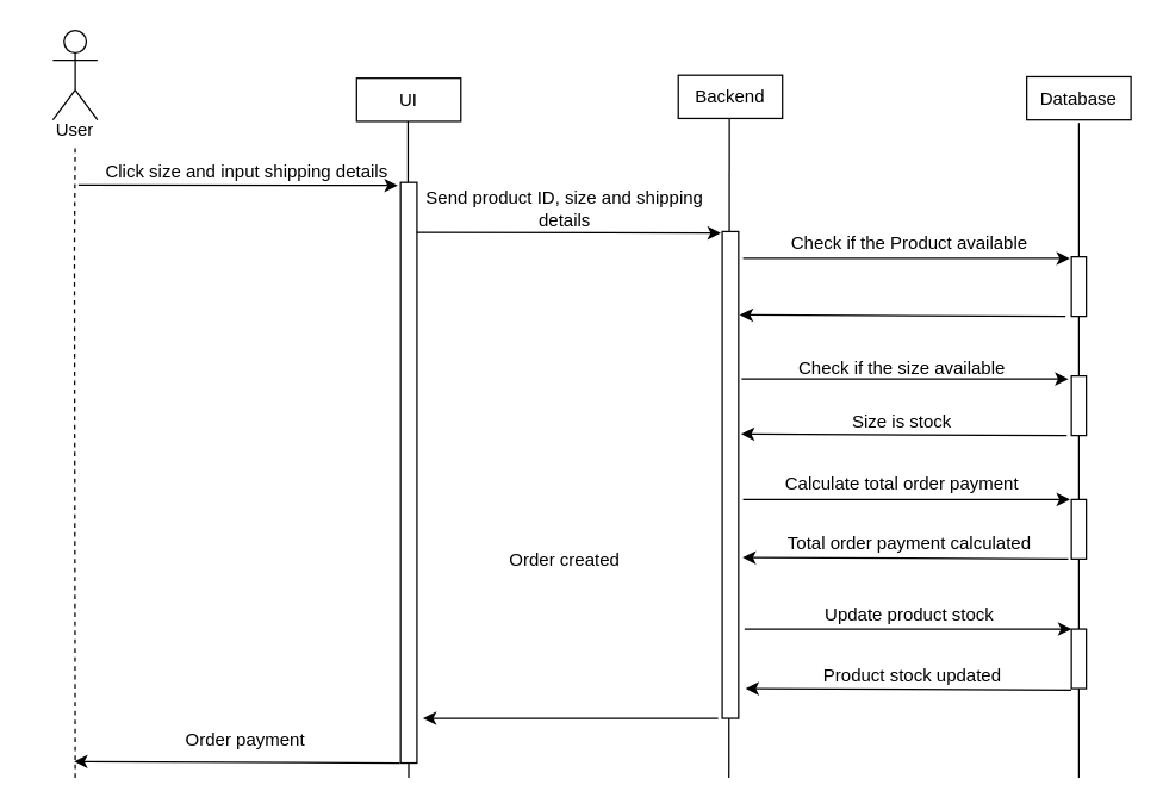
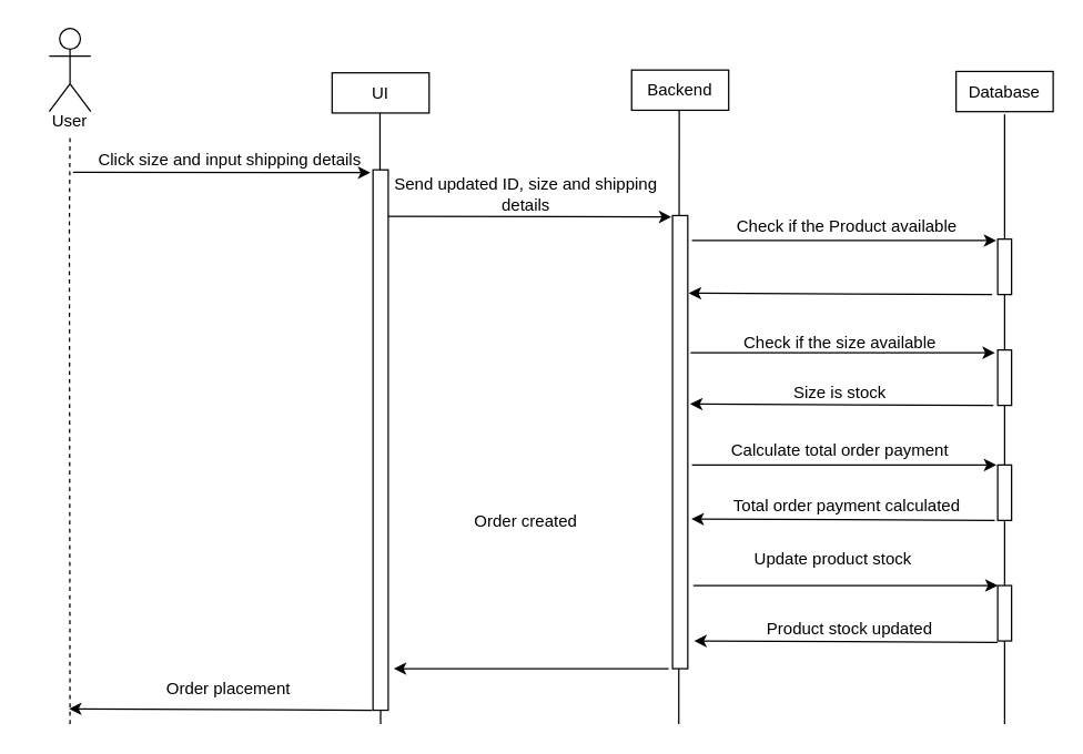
- <mxCell id="14" value="Send product ID, size and shipping details" style="text;html=1;strokeColor=none;fillColor=none;align=center;verticalAlign=middle;whiteSpace=wrap;rounded=0;" vertex="1" parent="1"><mxGeometry x="268.5" y="125" width="220" height="30" as="geometry" /></mxCell>
+ <mxCell id="14" value="Send updated ID, size and shipping details" style="text;html=1;strokeColor=none;fillColor=none;align=center;verticalAlign=middle;whiteSpace=wrap;rounded=0;" vertex="1" parent="1"><mxGeometry x="268.5" y="125" width="220" height="30" as="geometry" /></mxCell>
- <mxCell id="21" value="Update product stock" style="text;html=1;align=center;verticalAlign=middle;resizable=0;points=[];autosize=1;strokeColor=none;fillColor=none;fontSize=12;" vertex="1" parent="1"><mxGeometry x="540" y="398" width="140" height="30" as="geometry" /></mxCell>
+ <mxCell id="21" value="Update product stock" style="text;html=1;align=center;verticalAlign=middle;resizable=0;points=[];autosize=1;strokeColor=none;fillColor=none;fontSize=12;" vertex="1" parent="1"><mxGeometry x="530" y="388" width="140" height="30" as="geometry" /></mxCell>
- <mxCell id="42" value="Order payment" style="text;html=1;align=center;verticalAlign=middle;resizable=0;points=[];autosize=1;strokeColor=none;fillColor=none;" vertex="1" parent="1"><mxGeometry x="108.5" y="482" width="110" height="30" as="geometry" /></mxCell>
+ <mxCell id="42" value="Order placement" style="text;html=1;align=center;verticalAlign=middle;resizable=0;points=[];autosize=1;strokeColor=none;fillColor=none;" vertex="1" parent="1"><mxGeometry x="108.5" y="482" width="110" height="30" as="geometry" /></mxCell>
